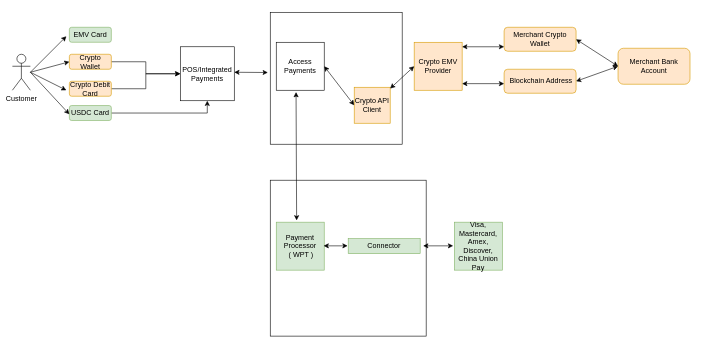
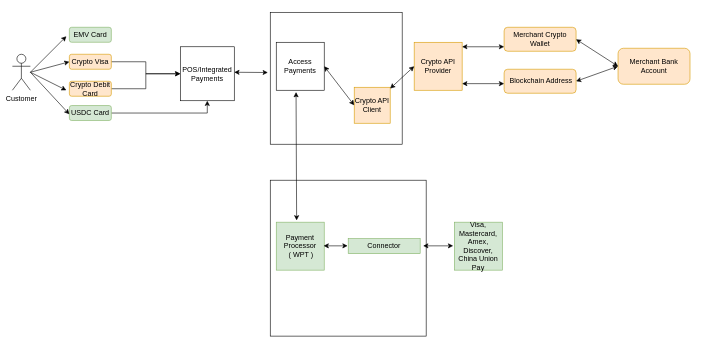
- <mxCell id="10" value="Crypto Wallet" style="rounded=1;whiteSpace=wrap;html=1;fillColor=#ffe6cc;strokeColor=#d79b00;" parent="1" vertex="1"><mxGeometry x="115" y="90" width="70" height="25" as="geometry" /></mxCell>
+ <mxCell id="10" value="Crypto Visa" style="rounded=1;whiteSpace=wrap;html=1;fillColor=#ffe6cc;strokeColor=#d79b00;" parent="1" vertex="1"><mxGeometry x="115" y="90" width="70" height="25" as="geometry" /></mxCell>
- <mxCell id="22" value="Crypto EMV Provider" style="whiteSpace=wrap;html=1;aspect=fixed;fillColor=#ffe6cc;strokeColor=#d79b00;" parent="1" vertex="1"><mxGeometry x="690" y="70" width="80" height="80" as="geometry" /></mxCell>
+ <mxCell id="22" value="Crypto API Provider" style="whiteSpace=wrap;html=1;aspect=fixed;fillColor=#ffe6cc;strokeColor=#d79b00;" parent="1" vertex="1"><mxGeometry x="690" y="70" width="80" height="80" as="geometry" /></mxCell>
